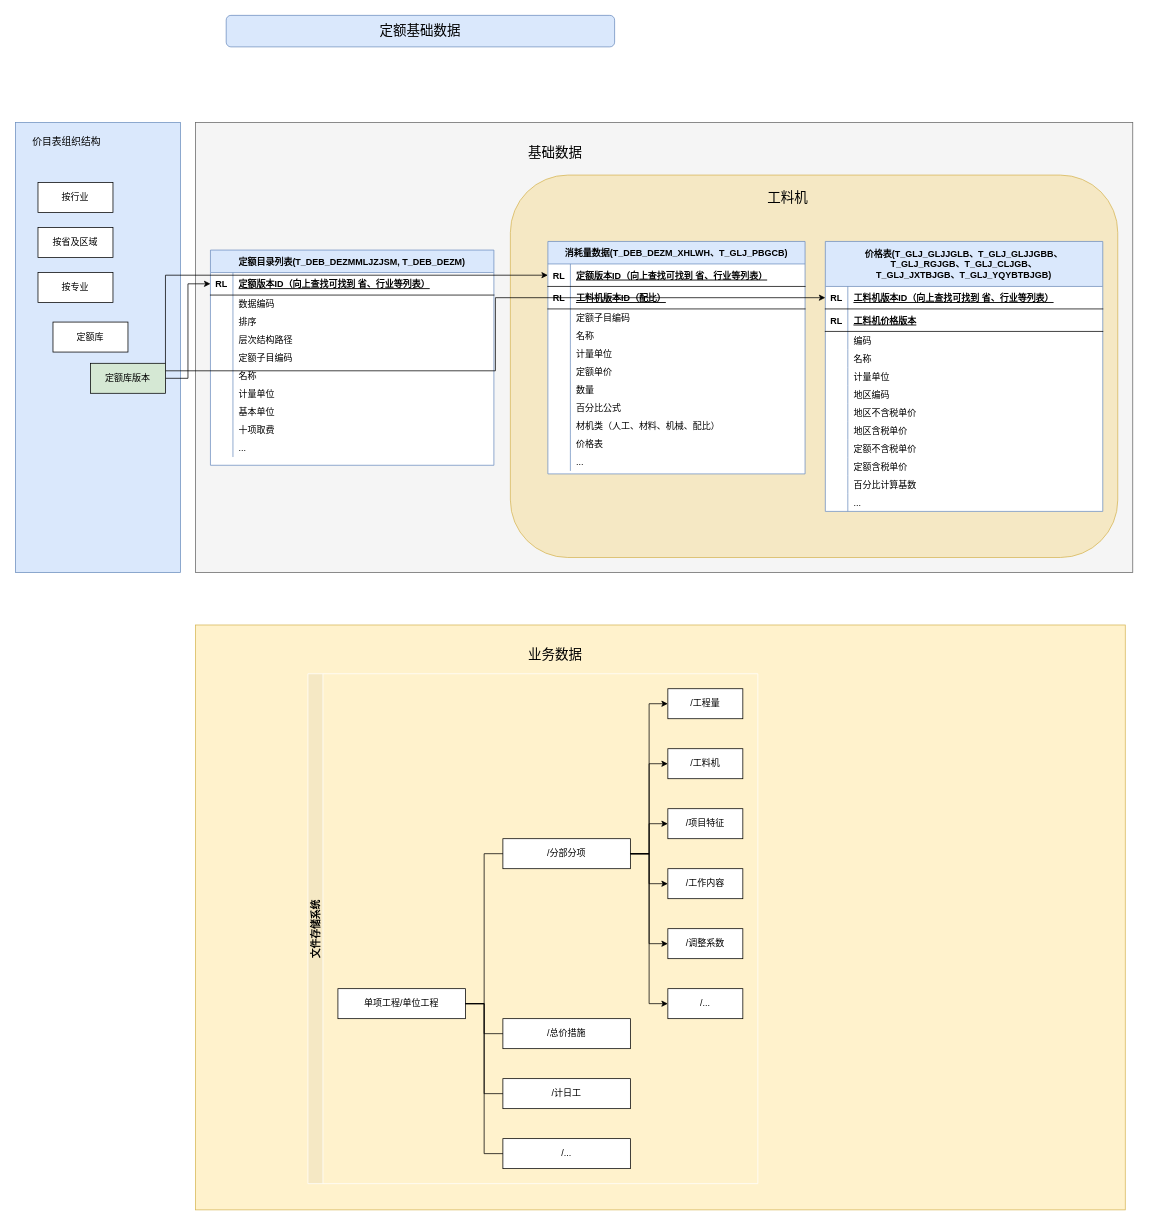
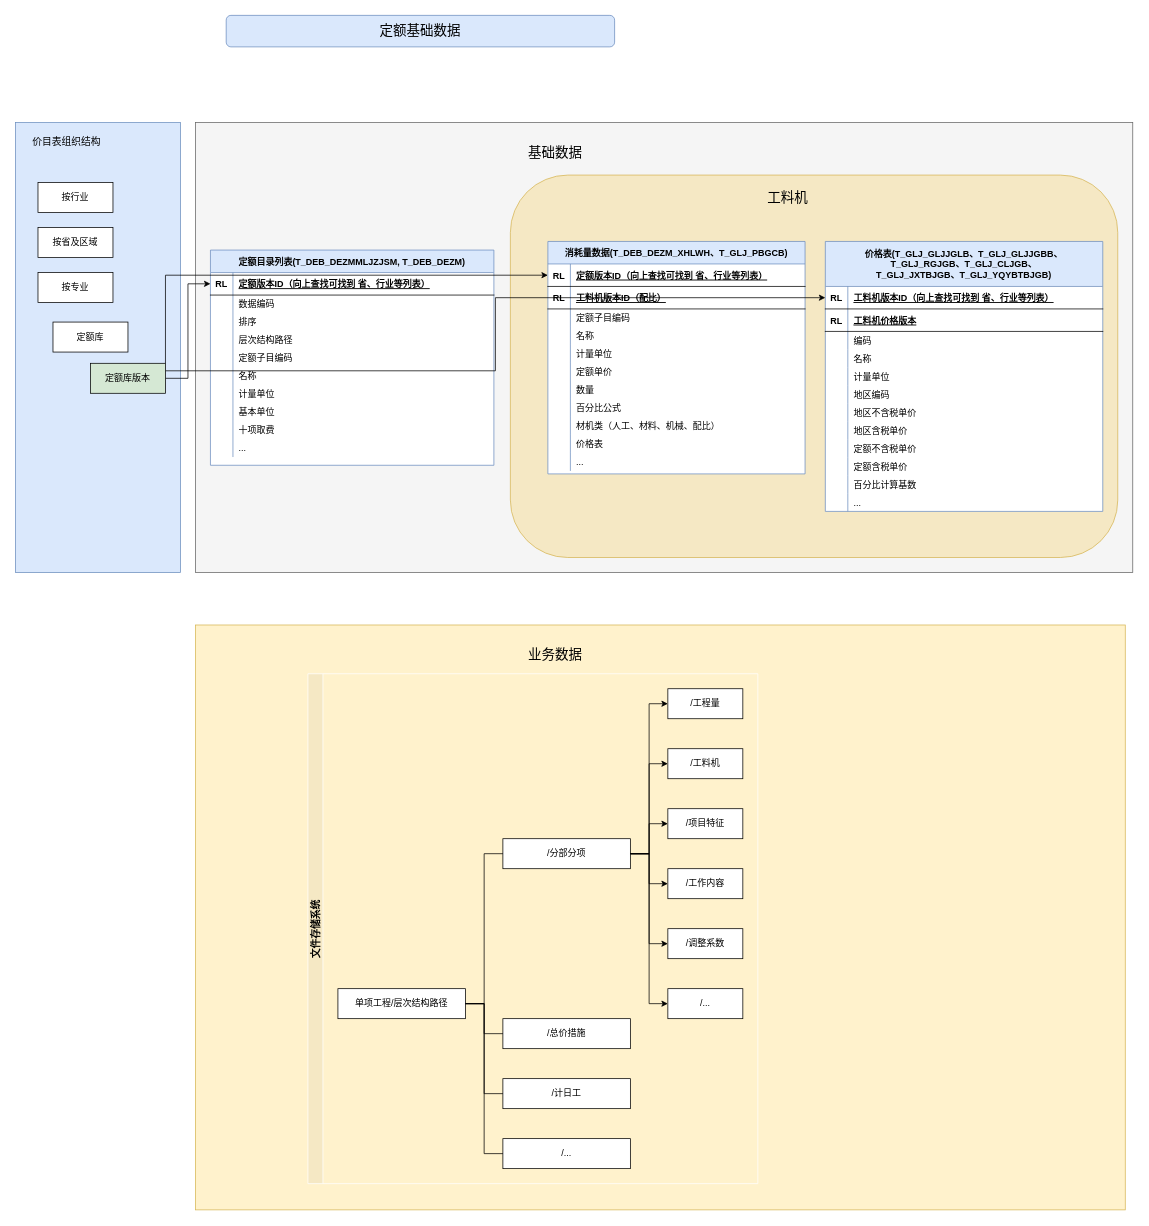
- <mxCell id="122" value="单项工程/单位工程" style="whiteSpace=wrap;html=1;" parent="121" vertex="1"><mxGeometry x="40" y="420" width="170" height="40" as="geometry" /></mxCell>
+ <mxCell id="122" value="单项工程/层次结构路径" style="whiteSpace=wrap;html=1;" parent="121" vertex="1"><mxGeometry x="40" y="420" width="170" height="40" as="geometry" /></mxCell>
